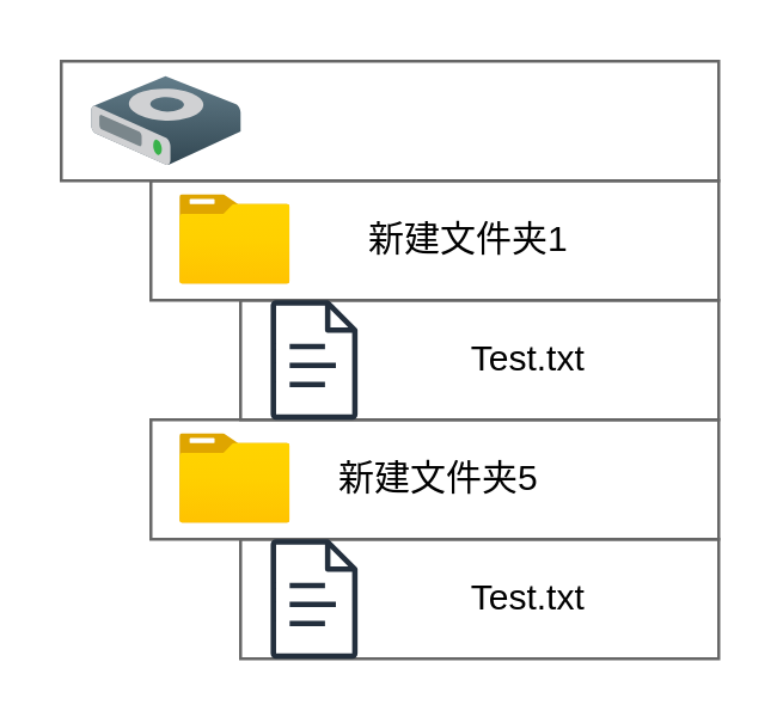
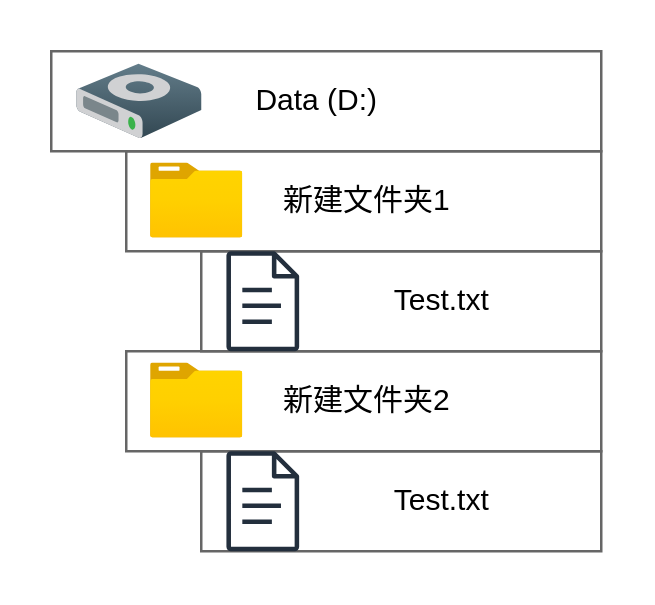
+ <mxCell id="9" value="Data (D:)" style="text;html=1;strokeColor=none;fillColor=none;align=center;verticalAlign=middle;whiteSpace=wrap;rounded=0;" vertex="1" parent="1"><mxGeometry x="90" y="27.5" width="73.03" height="25" as="geometry" /></mxCell>
- <mxCell id="10" value="新建文件夹1" style="text;html=1;strokeColor=none;fillColor=none;align=center;verticalAlign=middle;whiteSpace=wrap;rounded=0;" vertex="1" parent="1"><mxGeometry x="120" y="67.5" width="73.03" height="25" as="geometry" /></mxCell>
+ <mxCell id="10" value="新建文件夹1" style="text;html=1;strokeColor=none;fillColor=none;align=center;verticalAlign=middle;whiteSpace=wrap;rounded=0;" vertex="1" parent="1"><mxGeometry x="110" y="67.5" width="73.03" height="25" as="geometry" /></mxCell>
- <mxCell id="12" value="新建文件夹5" style="text;html=1;strokeColor=none;fillColor=none;align=center;verticalAlign=middle;whiteSpace=wrap;rounded=0;" vertex="1" parent="1"><mxGeometry x="110" y="147.5" width="73.03" height="25" as="geometry" /></mxCell>
+ <mxCell id="12" value="新建文件夹2" style="text;html=1;strokeColor=none;fillColor=none;align=center;verticalAlign=middle;whiteSpace=wrap;rounded=0;" vertex="1" parent="1"><mxGeometry x="110" y="147.5" width="73.03" height="25" as="geometry" /></mxCell>
